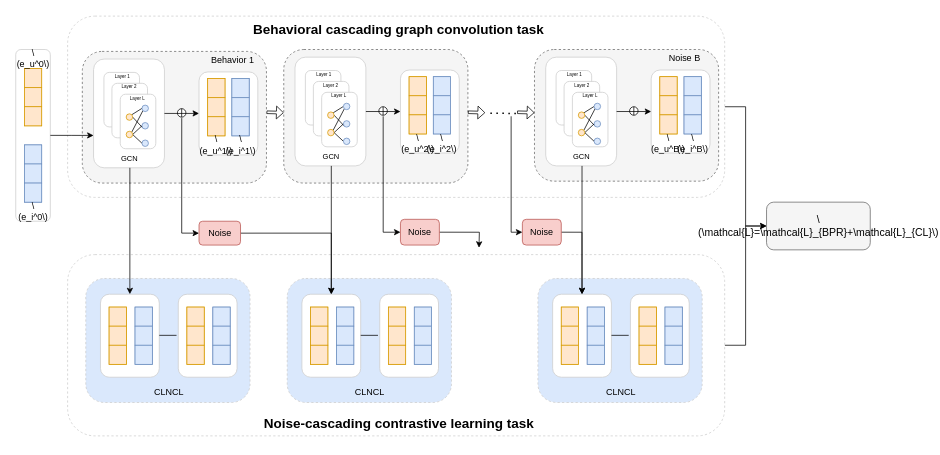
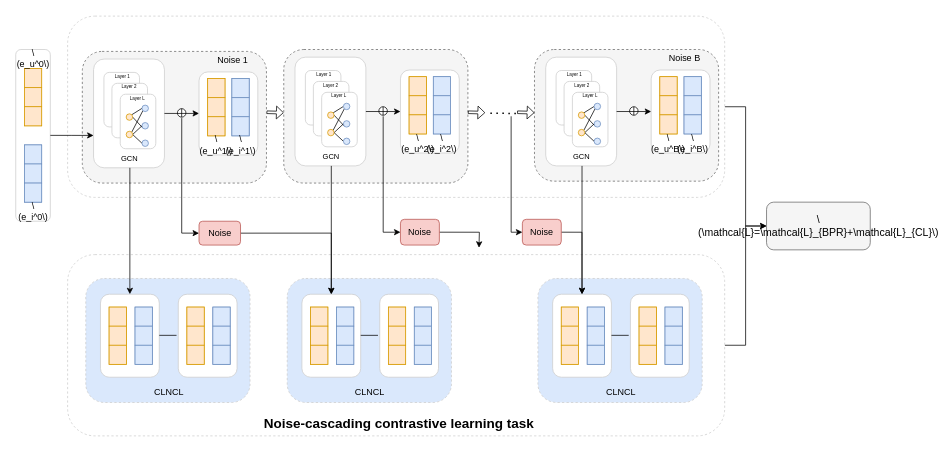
- <mxCell id="210" value="&lt;font style=&quot;font-size: 18px;&quot;&gt;Behavioral cascading graph convolution task&lt;/font&gt;" style="text;html=1;align=center;verticalAlign=middle;whiteSpace=wrap;rounded=0;fontStyle=1;fontSize=15;" parent="1" vertex="1"><mxGeometry x="322.49" width="417.51" height="38.18" as="geometry" y="20" /></mxCell>
- <mxCell id="58" value="&lt;font style=&quot;font-size: 12px;&quot;&gt;Behavior 1&lt;/font&gt;" style="text;html=1;align=center;verticalAlign=middle;whiteSpace=wrap;rounded=0;fontSize=10;" parent="20" vertex="1"><mxGeometry x="167.235" y="0.003" width="66.895" height="22.909" as="geometry" /></mxCell>
+ <mxCell id="58" value="&lt;font style=&quot;font-size: 12px;&quot;&gt;Noise 1&lt;/font&gt;" style="text;html=1;align=center;verticalAlign=middle;whiteSpace=wrap;rounded=0;fontSize=10;" parent="20" vertex="1"><mxGeometry x="167.235" y="0.003" width="66.895" height="22.909" as="geometry" /></mxCell>
